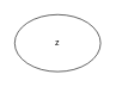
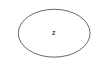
- <mxCell id="2" value="z" style="ellipse;whiteSpace=wrap;html=1;" vertex="1" parent="1"><mxGeometry x="20" y="20" width="120" height="80" as="geometry" /></mxCell>
+ <mxCell id="2" value="z" style="ellipse;whiteSpace=wrap;html=1;" vertex="1" parent="1"><mxGeometry x="30" y="15" width="120" height="80" as="geometry" /></mxCell>
